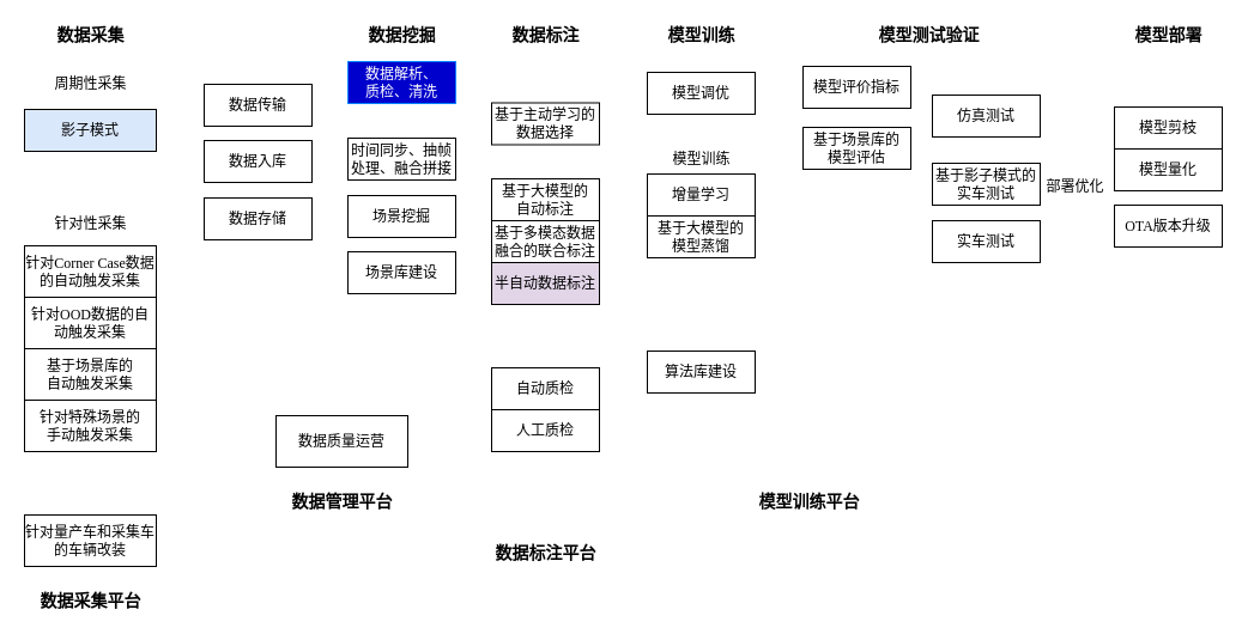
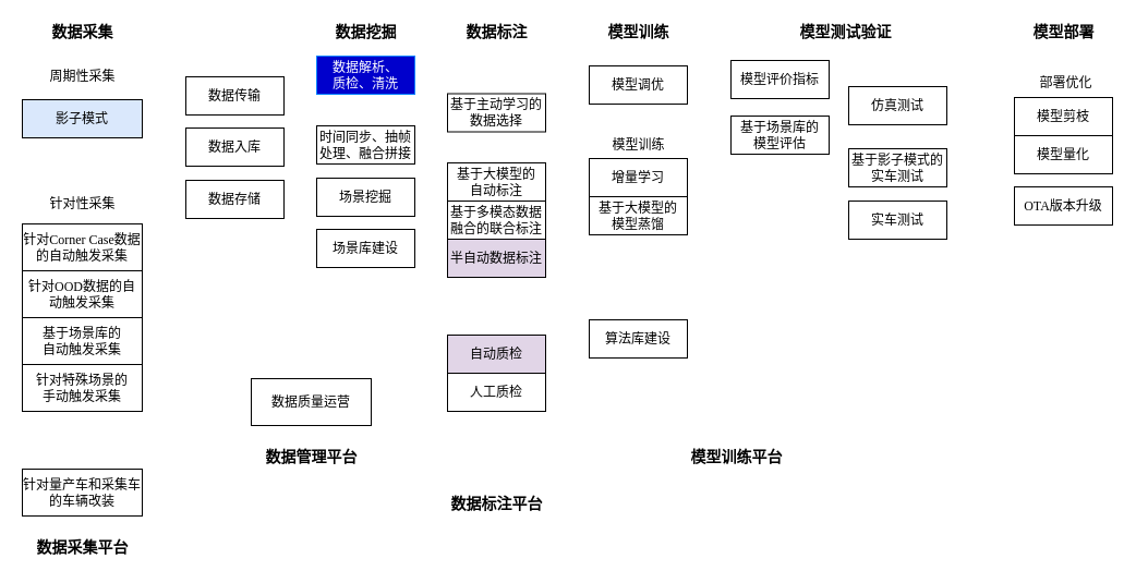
- <mxCell id="42" value="部署优化" style="text;html=1;align=center;verticalAlign=middle;resizable=0;points=[];autosize=1;fontSize=12;fontFamily=Times New Roman;" vertex="1" parent="1"><mxGeometry x="877" y="145.5" width="40" height="20" as="geometry" /></mxCell>
+ <mxCell id="42" value="部署优化" style="text;html=1;align=center;verticalAlign=middle;resizable=0;points=[];autosize=1;fontSize=12;fontFamily=Times New Roman;" vertex="1" parent="1"><mxGeometry x="957" y="65.5" width="40" height="20" as="geometry" /></mxCell>
- <mxCell id="44" value="自动质检" style="rounded=0;whiteSpace=wrap;html=1;fontFamily=Times New Roman;fontSize=12;" vertex="1" diagramName="Rectangle" diagramCategory="general" parent="1"><mxGeometry x="410" y="307" width="90" height="35" as="geometry" /></mxCell>
+ <mxCell id="44" value="自动质检" style="rounded=0;whiteSpace=wrap;html=1;fontFamily=Times New Roman;fontSize=12;fillColor=#e1d5e7;" vertex="1" diagramName="Rectangle" diagramCategory="general" parent="1"><mxGeometry x="410" y="307" width="90" height="35" as="geometry" /></mxCell>
